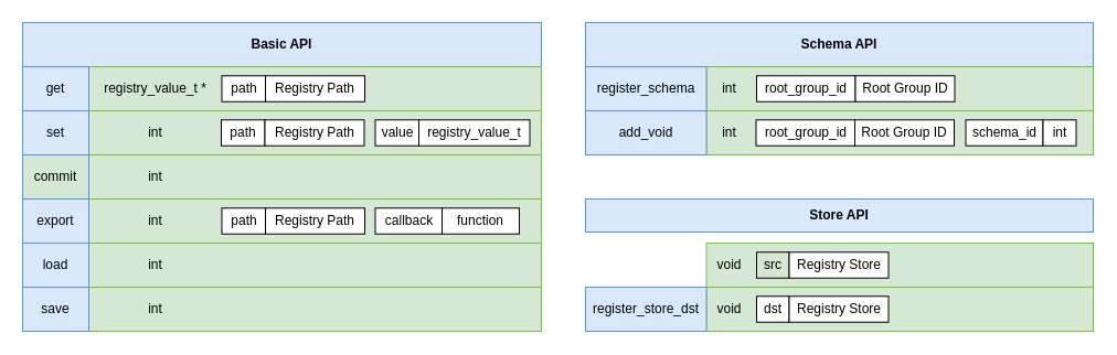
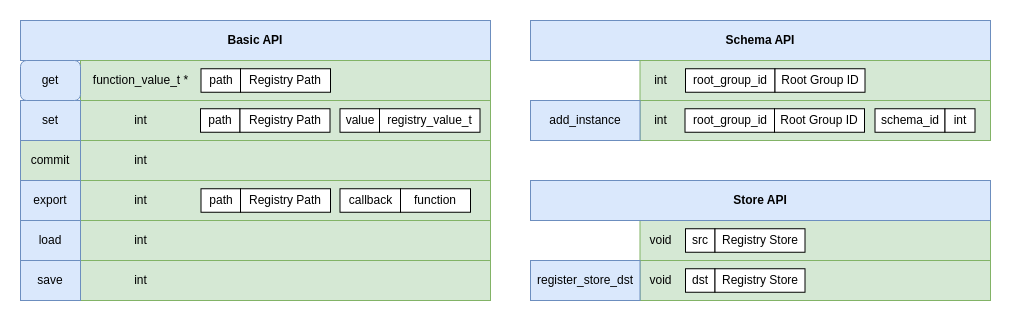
- <mxCell id="10" value="get" style="rounded=0;whiteSpace=wrap;html=1;fillColor=#dae8fc;strokeColor=#6c8ebf;" vertex="1" parent="1"><mxGeometry x="20" y="60" width="60" height="40" as="geometry" /></mxCell>
+ <mxCell id="10" value="get" style="whiteSpace=wrap;html=1;fillColor=#dae8fc;strokeColor=#6c8ebf;rounded=1;" vertex="1" parent="1"><mxGeometry x="20" y="60" width="60" height="40" as="geometry" /></mxCell>
- <mxCell id="5" value="&lt;font style=&quot;font-size: 12px&quot;&gt;registry_value_t *&lt;br&gt;&lt;/font&gt;" style="text;html=1;align=center;verticalAlign=middle;resizable=0;points=[];autosize=1;strokeColor=none;fillColor=none;fontSize=6;" vertex="1" parent="1"><mxGeometry x="85" y="75" width="110" height="10" as="geometry" /></mxCell>
+ <mxCell id="5" value="&lt;font style=&quot;font-size: 12px&quot;&gt;function_value_t *&lt;br&gt;&lt;/font&gt;" style="text;html=1;align=center;verticalAlign=middle;resizable=0;points=[];autosize=1;strokeColor=none;fillColor=none;fontSize=6;" vertex="1" parent="1"><mxGeometry x="85" y="75" width="110" height="10" as="geometry" /></mxCell>
- <mxCell id="39" value="register_schema" style="rounded=0;whiteSpace=wrap;html=1;fillColor=#dae8fc;strokeColor=#6c8ebf;" vertex="1" parent="1"><mxGeometry x="530" y="60" width="109.5" height="40" as="geometry" /></mxCell>
- <mxCell id="38" value="add_void" style="rounded=0;whiteSpace=wrap;html=1;fillColor=#dae8fc;strokeColor=#6c8ebf;" vertex="1" parent="1"><mxGeometry x="530" y="100" width="109.5" height="40" as="geometry" /></mxCell>
+ <mxCell id="38" value="add_instance" style="rounded=0;whiteSpace=wrap;html=1;fillColor=#dae8fc;strokeColor=#6c8ebf;" vertex="1" parent="1"><mxGeometry x="530" y="100" width="109.5" height="40" as="geometry" /></mxCell>
- <mxCell id="53" value="&lt;b&gt;Store API&lt;/b&gt;" style="rounded=0;whiteSpace=wrap;html=1;align=center;fillColor=#dae8fc;strokeColor=#6c8ebf;" vertex="1" parent="1"><mxGeometry x="530" y="180" width="460" height="30" as="geometry" /></mxCell>
+ <mxCell id="53" value="&lt;b&gt;Store API&lt;/b&gt;" style="rounded=0;whiteSpace=wrap;html=1;align=center;fillColor=#dae8fc;strokeColor=#6c8ebf;" vertex="1" parent="1"><mxGeometry x="530" y="180" width="460" height="40" as="geometry" /></mxCell>
- <mxCell id="44" value="src" style="rounded=0;whiteSpace=wrap;html=1;fillColor=#d5e8d4;" vertex="1" parent="1"><mxGeometry x="685" y="228.25" width="29.5" height="23.5" as="geometry" /></mxCell>
+ <mxCell id="44" value="src" style="rounded=0;whiteSpace=wrap;html=1;" vertex="1" parent="1"><mxGeometry x="685" y="228.25" width="29.5" height="23.5" as="geometry" /></mxCell>
